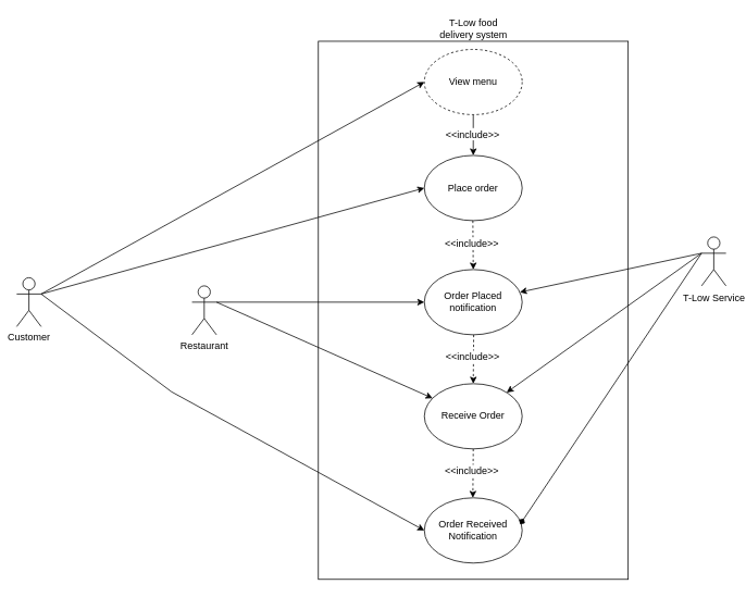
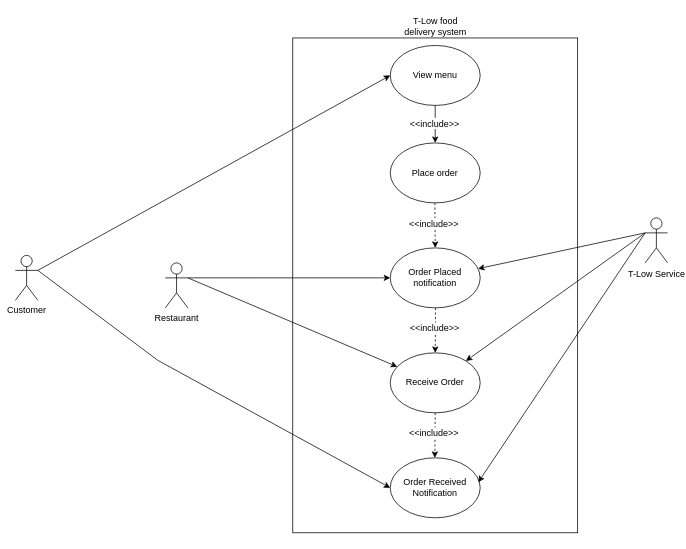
- <mxCell id="3" value="View menu" style="ellipse;whiteSpace=wrap;html=1;dashed=1;" vertex="1" parent="1"><mxGeometry x="520" y="60" width="120" height="80" as="geometry" /></mxCell>
+ <mxCell id="3" value="View menu" style="ellipse;whiteSpace=wrap;html=1;" vertex="1" parent="1"><mxGeometry x="520" y="60" width="120" height="80" as="geometry" /></mxCell>
- <mxCell id="13" value="" style="endArrow=classic;html=1;rounded=0;entryX=0;entryY=0.5;entryDx=0;entryDy=0;exitX=1;exitY=0.333;exitDx=0;exitDy=0;exitPerimeter=0;" edge="1" parent="1" source="5" target="8"><mxGeometry width="50" height="50" relative="1" as="geometry"><mxPoint x="260" y="110" as="sourcePoint" /><mxPoint x="590" y="180" as="targetPoint" /></mxGeometry></mxCell>
- <mxCell id="6" value="Restaurant" style="shape=umlActor;verticalLabelPosition=bottom;verticalAlign=top;html=1;outlineConnect=0;" vertex="1" parent="1"><mxGeometry x="235" y="350" width="30" height="60" as="geometry" /></mxCell>
+ <mxCell id="6" value="Restaurant" style="shape=umlActor;verticalLabelPosition=bottom;verticalAlign=top;html=1;outlineConnect=0;" vertex="1" parent="1"><mxGeometry x="220" y="350" width="30" height="60" as="geometry" /></mxCell>
- <mxCell id="18" value="" style="endArrow=diamond;html=1;rounded=0;exitX=0;exitY=0.333;exitDx=0;exitDy=0;exitPerimeter=0;entryX=0.979;entryY=0.406;entryDx=0;entryDy=0;entryPerimeter=0;" edge="1" parent="1" source="7" target="11"><mxGeometry width="50" height="50" relative="1" as="geometry"><mxPoint x="590" y="540" as="sourcePoint" /><mxPoint x="640" y="490" as="targetPoint" /></mxGeometry></mxCell>
+ <mxCell id="18" value="" style="endArrow=classic;html=1;rounded=0;exitX=0;exitY=0.333;exitDx=0;exitDy=0;exitPerimeter=0;entryX=0.979;entryY=0.406;entryDx=0;entryDy=0;entryPerimeter=0;" edge="1" parent="1" source="7" target="11"><mxGeometry width="50" height="50" relative="1" as="geometry"><mxPoint x="590" y="540" as="sourcePoint" /><mxPoint x="640" y="490" as="targetPoint" /></mxGeometry></mxCell>
